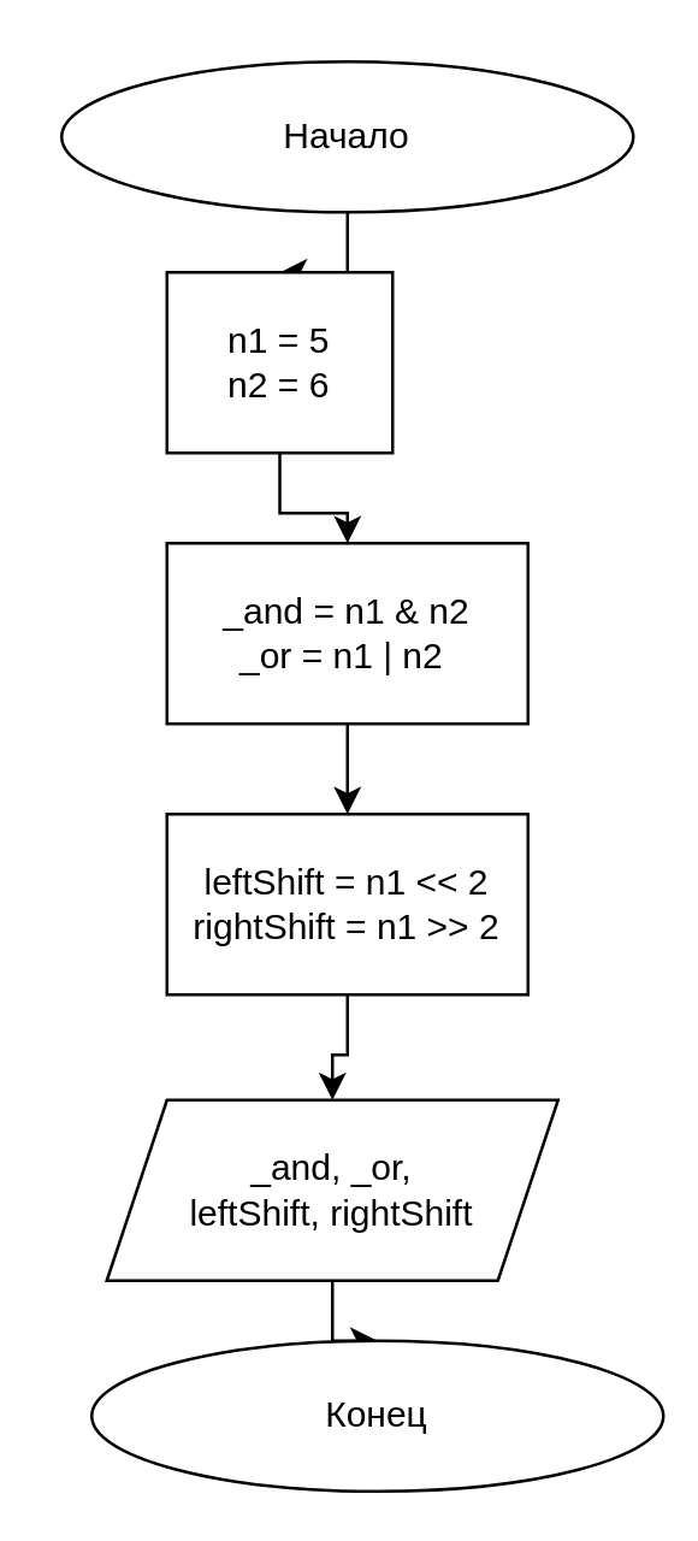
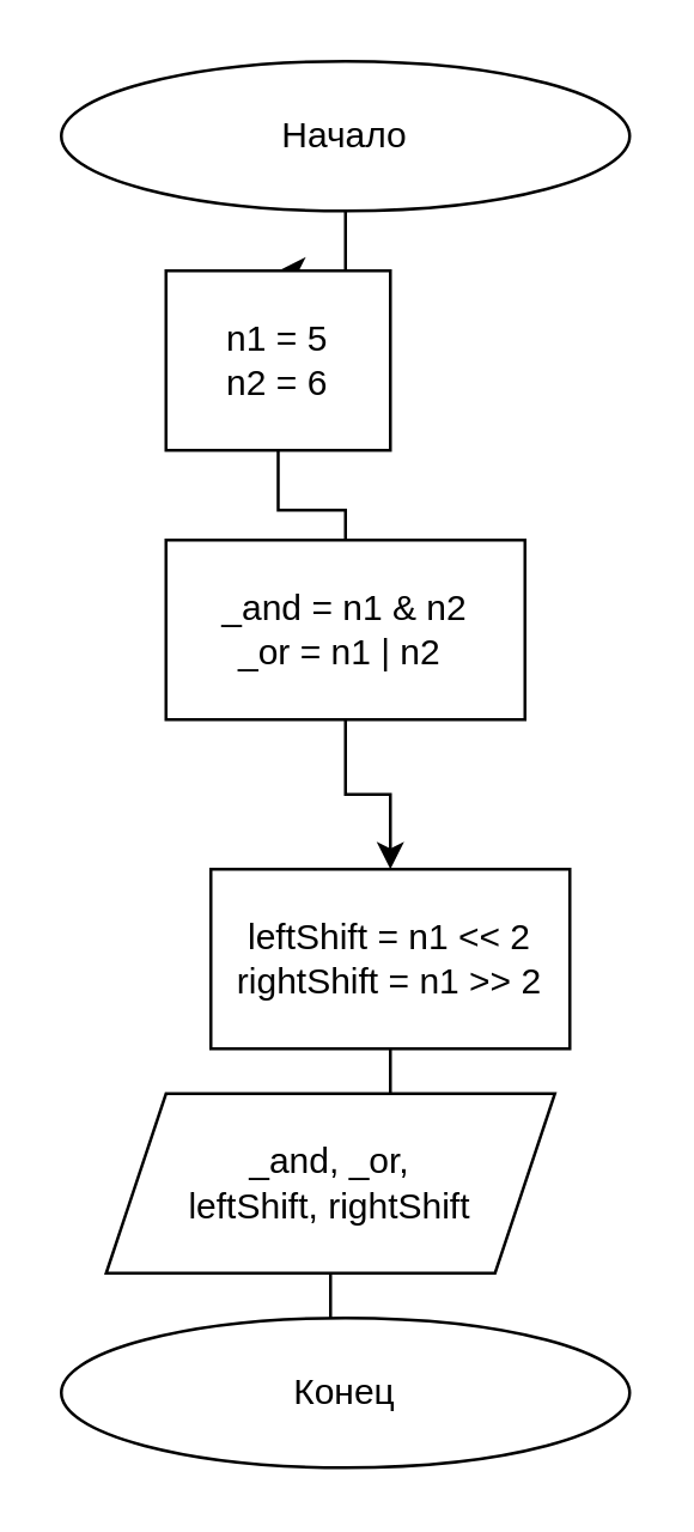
- <mxCell id="4" value="" style="edgeStyle=orthogonalEdgeStyle;rounded=0;orthogonalLoop=1;jettySize=auto;html=1;" edge="1" parent="1" source="5" target="7"><mxGeometry relative="1" as="geometry" /></mxCell>
+ <mxCell id="4" value="" style="edgeStyle=orthogonalEdgeStyle;rounded=0;orthogonalLoop=1;jettySize=auto;html=1;endArrow=none;" edge="1" parent="1" source="5" target="7"><mxGeometry relative="1" as="geometry" /></mxCell>
- <mxCell id="9" value="leftShift = n1 &amp;lt;&amp;lt; 2&lt;br&gt;rightShift = n1 &amp;gt;&amp;gt; 2" style="whiteSpace=wrap;html=1;" vertex="1" parent="1"><mxGeometry x="55" y="270" width="120" height="60" as="geometry" /></mxCell>
+ <mxCell id="9" value="leftShift = n1 &amp;lt;&amp;lt; 2&lt;br&gt;rightShift = n1 &amp;gt;&amp;gt; 2" style="whiteSpace=wrap;html=1;" vertex="1" parent="1"><mxGeometry x="70" y="290" width="120" height="60" as="geometry" /></mxCell>
- <mxCell id="12" value="Конец" style="ellipse;whiteSpace=wrap;html=1;" vertex="1" parent="1"><mxGeometry x="30" y="445" width="190" height="50" as="geometry" /></mxCell>
+ <mxCell id="12" value="Конец" style="ellipse;whiteSpace=wrap;html=1;" vertex="1" parent="1"><mxGeometry x="20" y="440" width="190" height="50" as="geometry" /></mxCell>
